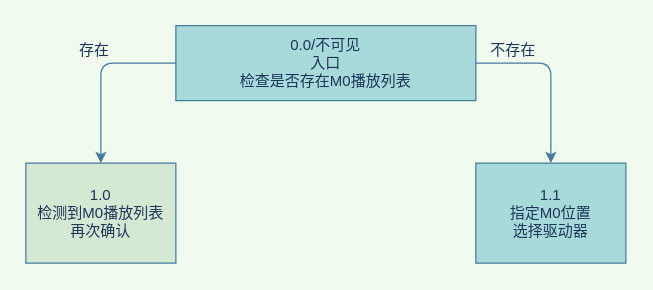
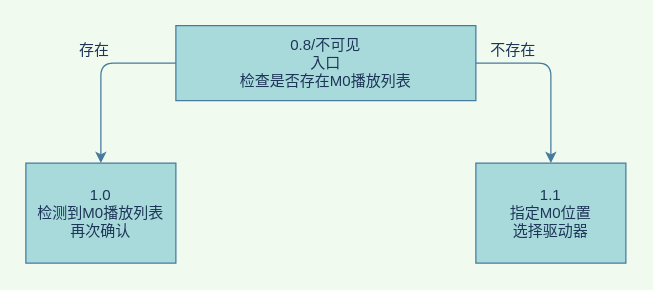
- <mxCell id="3" value="0.0/不可见&lt;br&gt;入口&lt;br&gt;检查是否存在M0播放列表" style="rounded=0;whiteSpace=wrap;html=1;fillColor=#A8DADC;strokeColor=#457B9D;fontColor=#1D3557;" vertex="1" parent="1"><mxGeometry x="140" y="20" width="240" height="60" as="geometry" /></mxCell>
+ <mxCell id="3" value="0.8/不可见&lt;br&gt;入口&lt;br&gt;检查是否存在M0播放列表" style="rounded=0;whiteSpace=wrap;html=1;fillColor=#A8DADC;strokeColor=#457B9D;fontColor=#1D3557;" vertex="1" parent="1"><mxGeometry x="140" y="20" width="240" height="60" as="geometry" /></mxCell>
- <mxCell id="2" value="1.0&lt;br&gt;检测到M0播放列表&lt;br&gt;再次确认" style="rounded=0;whiteSpace=wrap;html=1;fillColor=#d5e8d4;strokeColor=#457B9D;fontColor=#1D3557;" vertex="1" parent="1"><mxGeometry x="20" y="130" width="120" height="80" as="geometry" /></mxCell>
+ <mxCell id="2" value="1.0&lt;br&gt;检测到M0播放列表&lt;br&gt;再次确认" style="rounded=0;whiteSpace=wrap;html=1;fillColor=#A8DADC;strokeColor=#457B9D;fontColor=#1D3557;" vertex="1" parent="1"><mxGeometry x="20" y="130" width="120" height="80" as="geometry" /></mxCell>
